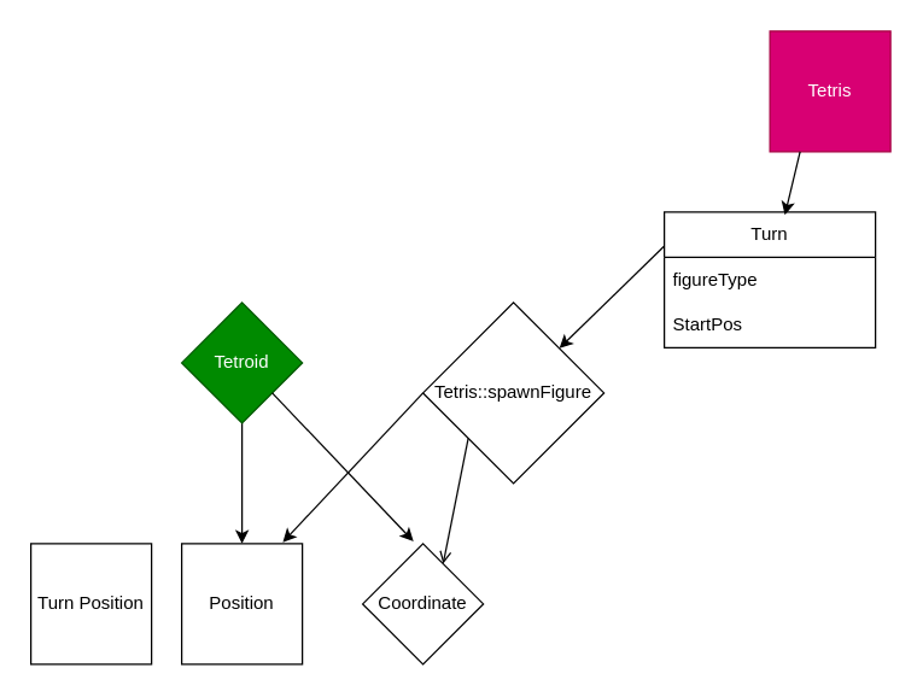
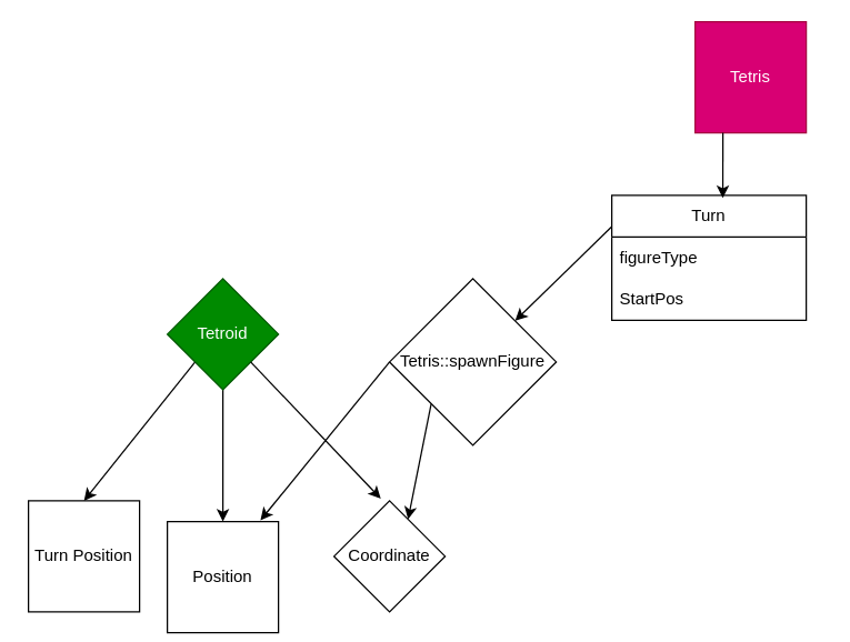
- <mxCell id="9" value="Tetris" style="whiteSpace=wrap;html=1;aspect=fixed;fillColor=#d80073;fontColor=#ffffff;strokeColor=#A50040;" vertex="1" parent="1"><mxGeometry x="510" y="20" width="80" height="80" as="geometry" /></mxCell>
+ <mxCell id="9" value="Tetris" style="whiteSpace=wrap;html=1;aspect=fixed;fillColor=#d80073;fontColor=#ffffff;strokeColor=#A50040;" vertex="1" parent="1"><mxGeometry x="500" y="15" width="80" height="80" as="geometry" /></mxCell>
+ <mxCell id="3" style="rounded=0;orthogonalLoop=1;jettySize=auto;html=1;exitX=0;exitY=1;exitDx=0;exitDy=0;entryX=0.5;entryY=0;entryDx=0;entryDy=0;" edge="1" parent="1" source="4" target="7"><mxGeometry relative="1" as="geometry" /></mxCell>
- <mxCell id="10" style="rounded=0;orthogonalLoop=1;jettySize=auto;html=1;exitX=0;exitY=1;exitDx=0;exitDy=0;entryX=0.75;entryY=0;entryDx=0;entryDy=0;endArrow=open;" edge="1" parent="1" source="11" target="6"><mxGeometry relative="1" as="geometry" /></mxCell>
+ <mxCell id="10" style="rounded=0;orthogonalLoop=1;jettySize=auto;html=1;exitX=0;exitY=1;exitDx=0;exitDy=0;entryX=0.75;entryY=0;entryDx=0;entryDy=0;" edge="1" parent="1" source="11" target="6"><mxGeometry relative="1" as="geometry" /></mxCell>
- <mxCell id="5" value="Position" style="whiteSpace=wrap;html=1;aspect=fixed;" vertex="1" parent="1"><mxGeometry x="120" y="360" width="80" height="80" as="geometry" /></mxCell>
+ <mxCell id="5" value="Position" style="whiteSpace=wrap;html=1;aspect=fixed;" vertex="1" parent="1"><mxGeometry x="120" y="375" width="80" height="80" as="geometry" /></mxCell>
